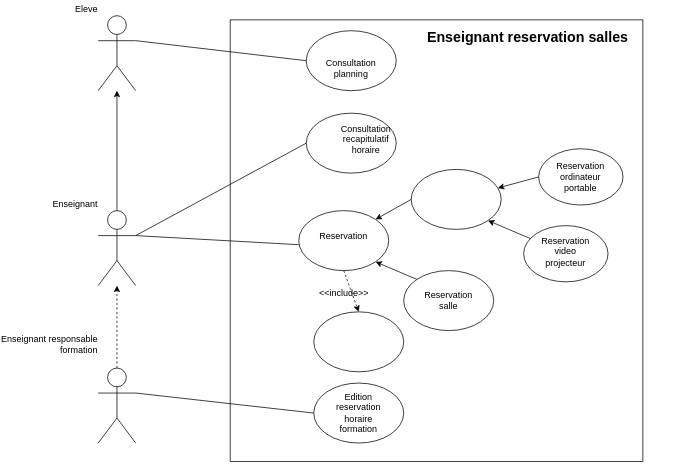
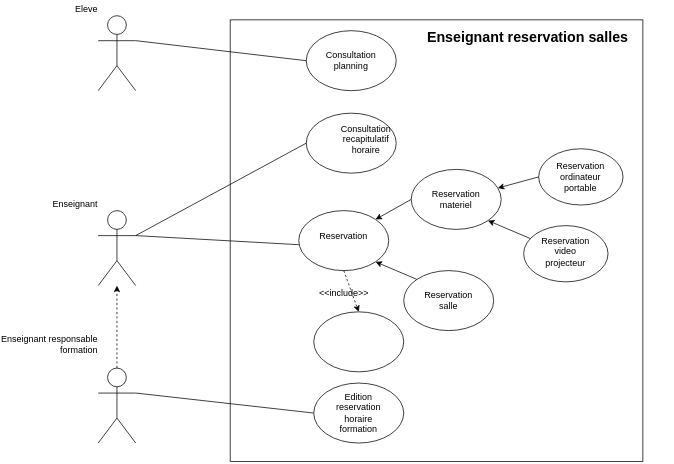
- <mxCell id="10" value="Consultation planning" style="text;html=1;strokeColor=none;fillColor=none;align=center;verticalAlign=middle;whiteSpace=wrap;rounded=0;fontFamily=Helvetica;" parent="1" vertex="1"><mxGeometry x="328" y="75" width="60" height="30" as="geometry" /></mxCell>
+ <mxCell id="10" value="Consultation planning" style="text;html=1;strokeColor=none;fillColor=none;align=center;verticalAlign=middle;whiteSpace=wrap;rounded=0;fontFamily=Helvetica;" parent="1" vertex="1"><mxGeometry x="328" y="65" width="60" height="30" as="geometry" /></mxCell>
- <mxCell id="7" style="edgeStyle=orthogonalEdgeStyle;rounded=0;orthogonalLoop=1;jettySize=auto;html=1;fontFamily=Helvetica;" parent="1" source="8" target="3" edge="1"><mxGeometry relative="1" as="geometry" /></mxCell>
+ <mxCell id="23" value="Reservation materiel" style="text;html=1;strokeColor=none;fillColor=none;align=center;verticalAlign=middle;whiteSpace=wrap;rounded=0;fontFamily=Helvetica;" parent="1" vertex="1"><mxGeometry x="468" y="250" width="60" height="30" as="geometry" /></mxCell>
